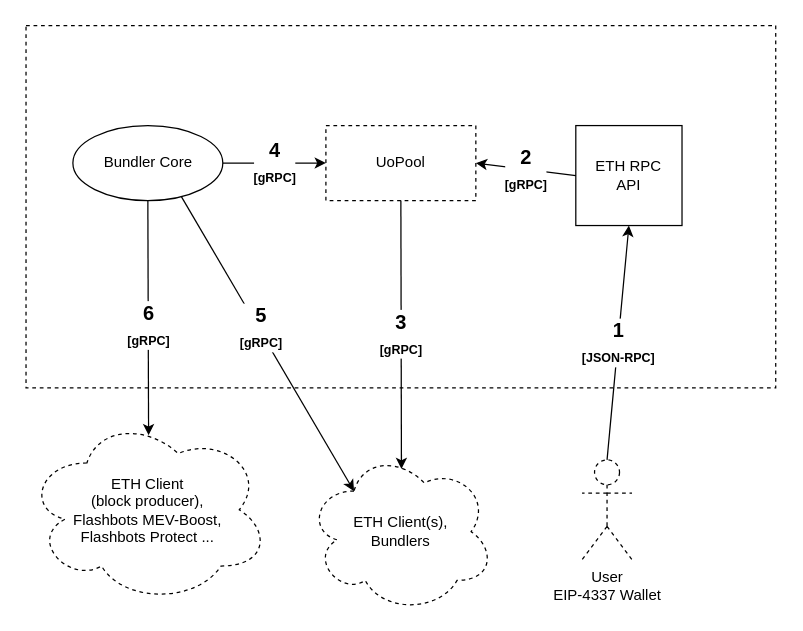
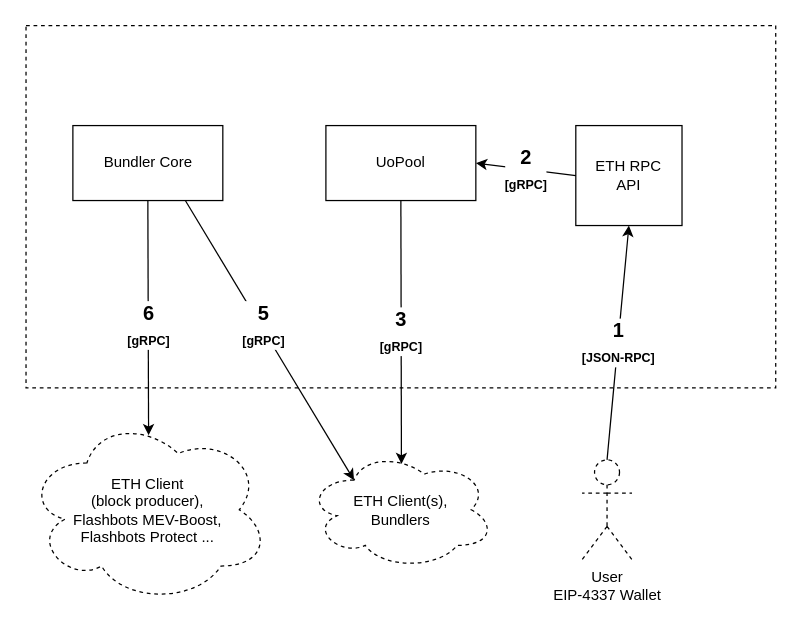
- <mxCell id="5" value="Bundler Core" style="ellipse;whiteSpace=wrap;html=1;" parent="1" vertex="1"><mxGeometry x="57.5" y="100" width="120" height="60" as="geometry" /></mxCell>
+ <mxCell id="5" value="Bundler Core" style="rounded=0;whiteSpace=wrap;html=1;" parent="1" vertex="1"><mxGeometry x="57.5" y="100" width="120" height="60" as="geometry" /></mxCell>
- <mxCell id="9" value="4&lt;br&gt;&lt;font style=&quot;font-size: 10px;&quot;&gt;[gRPC]&lt;/font&gt;" style="endArrow=classic;html=1;rounded=0;entryX=0;entryY=0.5;entryDx=0;entryDy=0;exitX=1;exitY=0.5;exitDx=0;exitDy=0;fontStyle=1;fontSize=16;" parent="1" source="5" target="4" edge="1"><mxGeometry width="50" height="50" relative="1" as="geometry"><mxPoint x="440" y="110" as="sourcePoint" /><mxPoint x="395" y="110" as="targetPoint" /></mxGeometry></mxCell>
- <mxCell id="4" value="UoPool" style="rounded=0;whiteSpace=wrap;html=1;dashed=1;" parent="1" vertex="1"><mxGeometry x="260" y="100" width="120" height="60" as="geometry" /></mxCell>
+ <mxCell id="4" value="UoPool" style="rounded=0;whiteSpace=wrap;html=1;" parent="1" vertex="1"><mxGeometry x="260" y="100" width="120" height="60" as="geometry" /></mxCell>
- <mxCell id="10" value="ETH Client(s),&lt;br&gt;Bundlers" style="ellipse;shape=cloud;whiteSpace=wrap;html=1;dashed=1;" parent="1" vertex="1"><mxGeometry x="245" y="360" width="150" height="130" as="geometry" /></mxCell>
+ <mxCell id="10" value="ETH Client(s),&lt;br&gt;Bundlers" style="ellipse;shape=cloud;whiteSpace=wrap;html=1;dashed=1;" parent="1" vertex="1"><mxGeometry x="245" y="360" width="150" height="95" as="geometry" /></mxCell>
